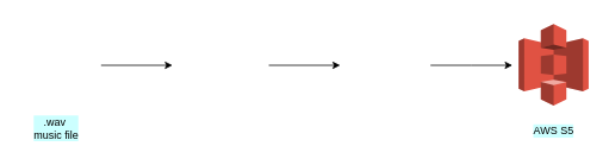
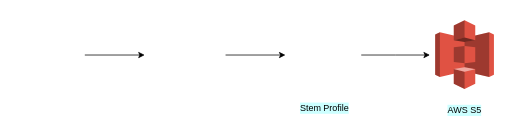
- <mxCell id="8" value=".wav&amp;nbsp;&lt;br&gt;music file" style="text;html=1;strokeColor=none;fillColor=none;align=center;verticalAlign=middle;whiteSpace=wrap;rounded=0;labelBackgroundColor=#CCFFFF;labelBorderColor=none;" vertex="1" parent="1"><mxGeometry x="32" y="132" width="60" height="24.5" as="geometry" /></mxCell>
+ <mxCell id="9" value="Stem Profile" style="text;html=1;strokeColor=none;fillColor=none;align=center;verticalAlign=middle;whiteSpace=wrap;rounded=0;labelBackgroundColor=#CCFFFF;labelBorderColor=none;" vertex="1" parent="1"><mxGeometry x="395" y="134.5" width="74.5" height="19.5" as="geometry" /></mxCell>
